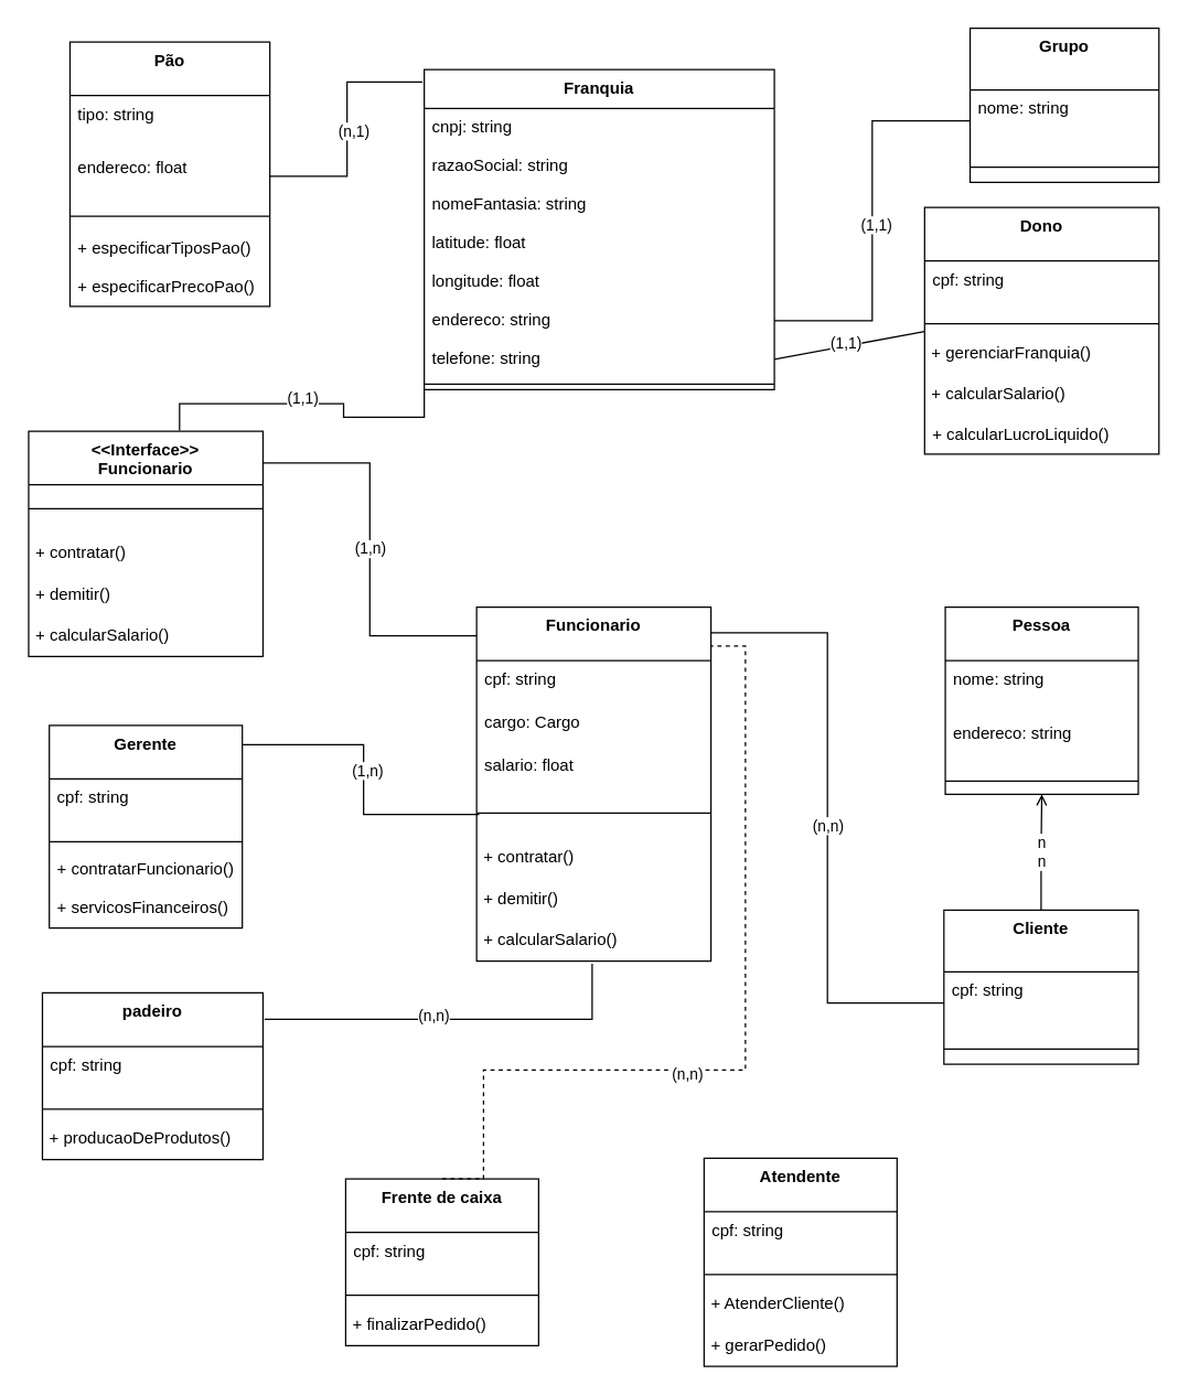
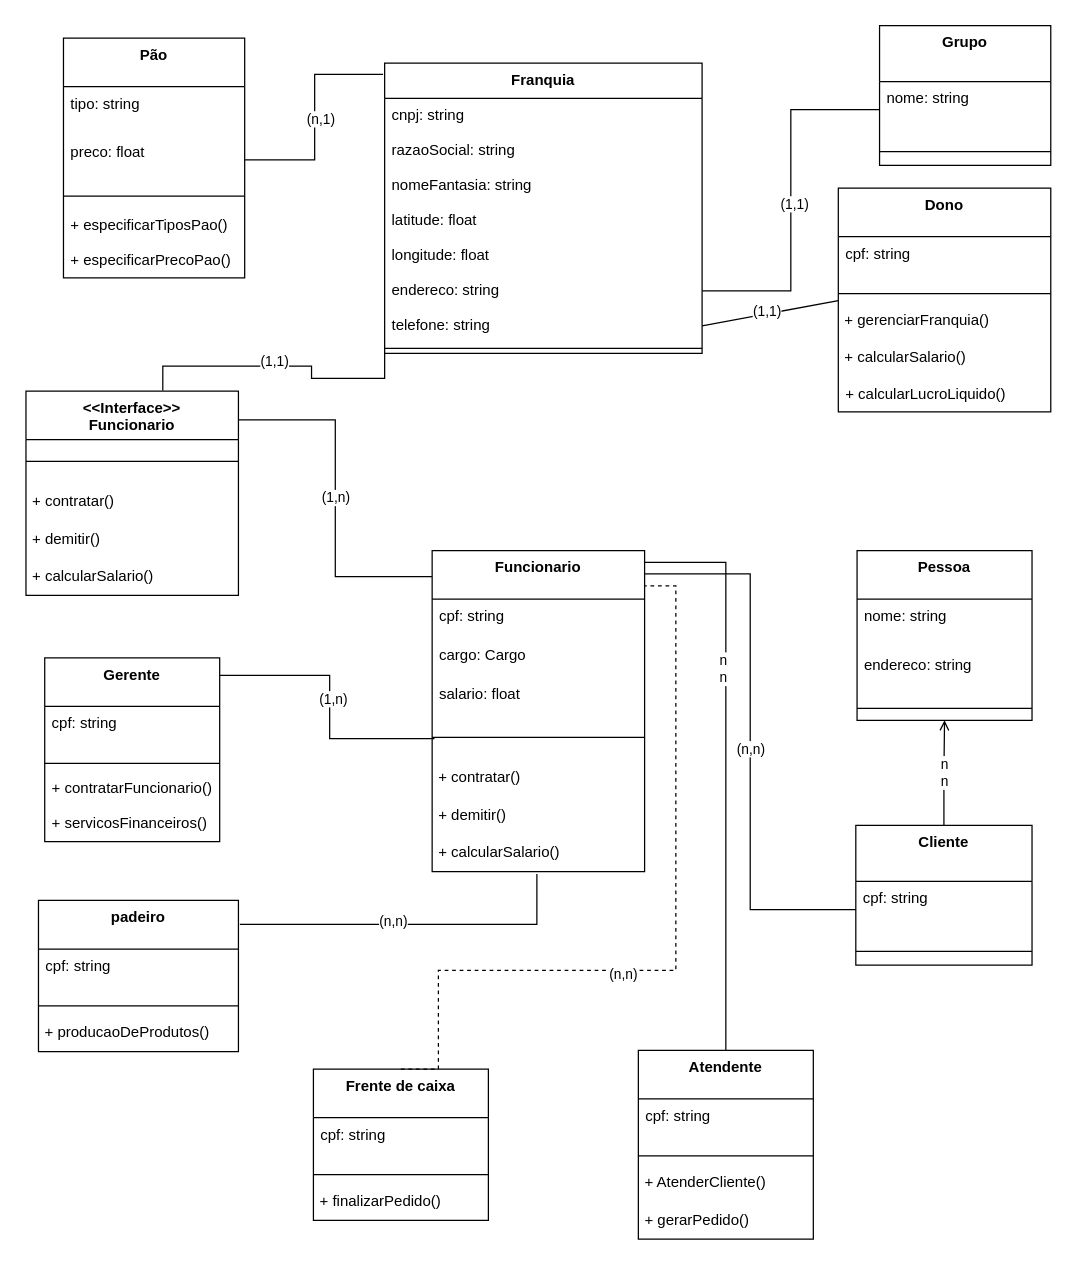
- <mxCell id="20" value="endereco: float" style="text;strokeColor=none;fillColor=none;align=left;verticalAlign=top;spacingLeft=4;spacingRight=4;overflow=hidden;rotatable=0;points=[[0,0.5],[1,0.5]];portConstraint=eastwest;" parent="18" vertex="1"><mxGeometry y="77.857" width="145" height="39" as="geometry" /></mxCell>
+ <mxCell id="20" value="preco: float" style="text;strokeColor=none;fillColor=none;align=left;verticalAlign=top;spacingLeft=4;spacingRight=4;overflow=hidden;rotatable=0;points=[[0,0.5],[1,0.5]];portConstraint=eastwest;" parent="18" vertex="1"><mxGeometry y="77.857" width="145" height="39" as="geometry" /></mxCell>
+ <mxCell id="82" style="edgeStyle=orthogonalEdgeStyle;rounded=0;orthogonalLoop=1;jettySize=auto;html=1;exitX=0.5;exitY=0;exitDx=0;exitDy=0;entryX=0.997;entryY=0.037;entryDx=0;entryDy=0;entryPerimeter=0;endArrow=none;startFill=0;" edge="1" parent="1" source="60" target="32"><mxGeometry relative="1" as="geometry" /></mxCell>
+ <mxCell id="83" value="n&lt;div&gt;n&lt;/div&gt;" style="edgeLabel;html=1;align=center;verticalAlign=middle;resizable=0;points=[];" vertex="1" connectable="0" parent="82"><mxGeometry x="0.342" y="3" relative="1" as="geometry"><mxPoint as="offset" /></mxGeometry></mxCell>
